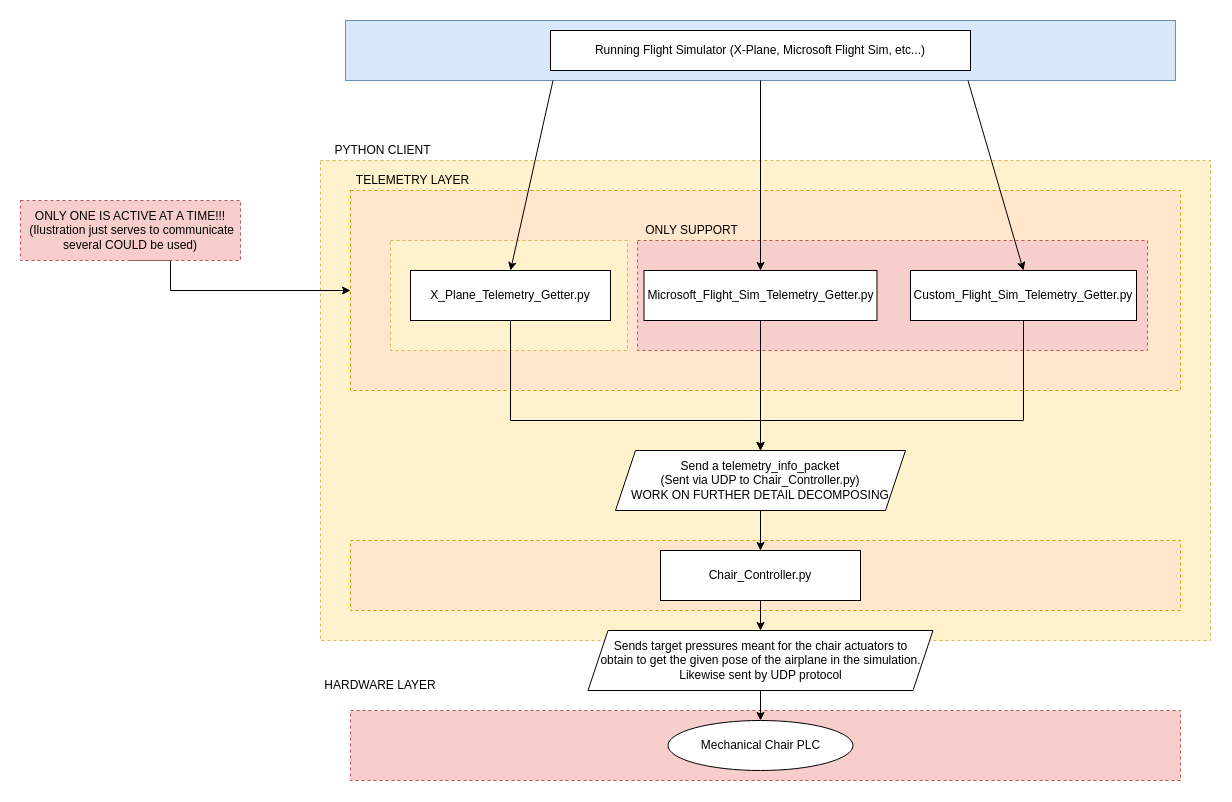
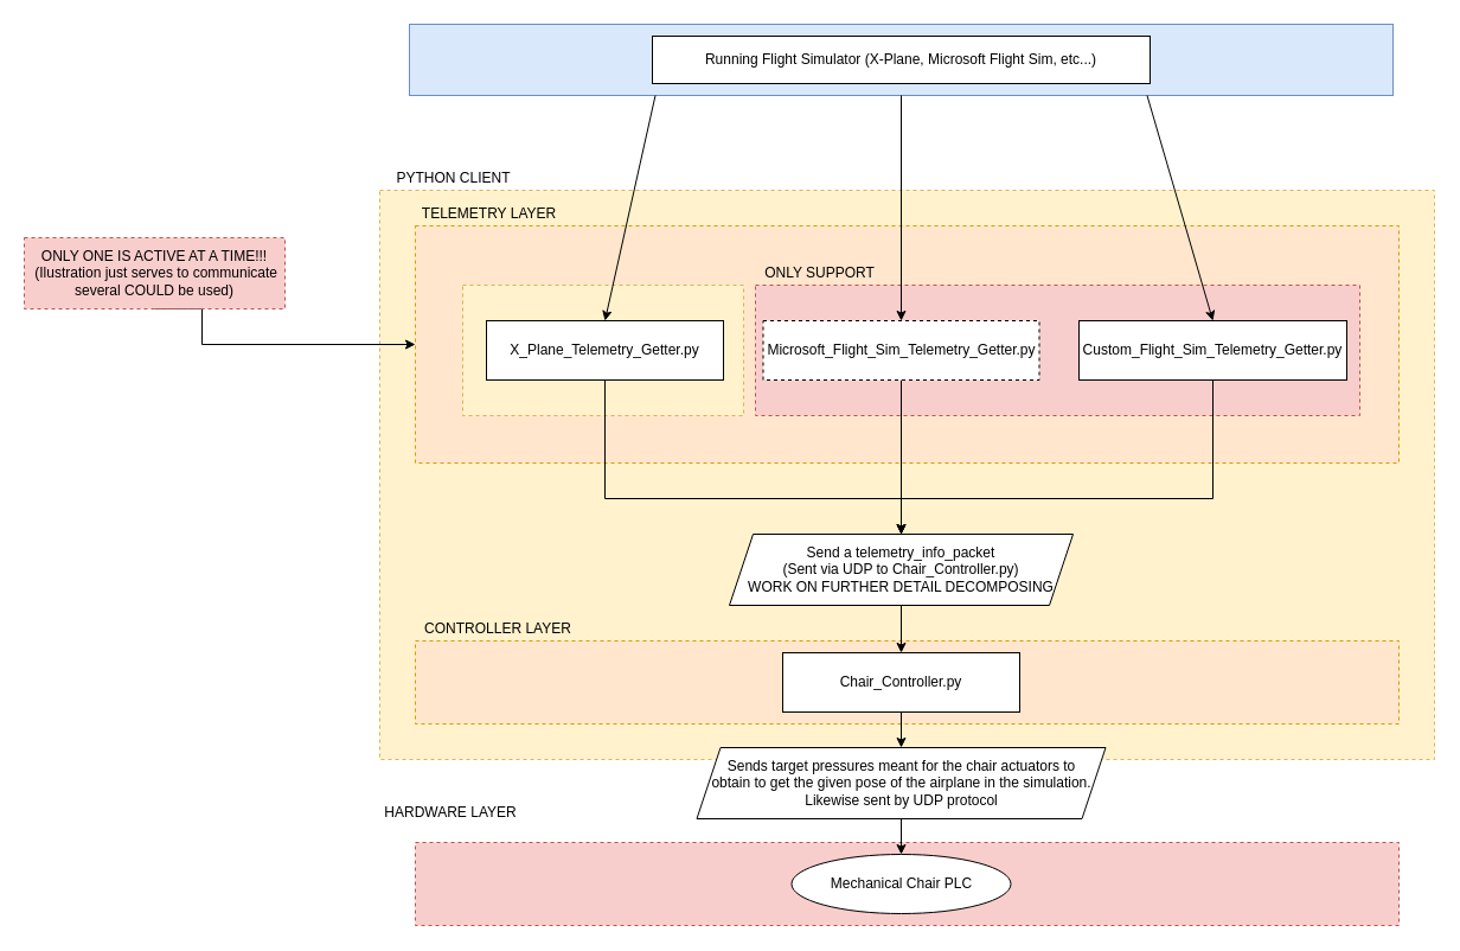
- <mxCell id="14" value="Microsoft_Flight_Sim_Telemetry_Getter.py" style="rounded=0;whiteSpace=wrap;html=1;" vertex="1" parent="1"><mxGeometry x="643.5" y="270" width="233" height="50" as="geometry" /></mxCell>
+ <mxCell id="14" value="Microsoft_Flight_Sim_Telemetry_Getter.py" style="rounded=0;whiteSpace=wrap;html=1;dashed=1;" vertex="1" parent="1"><mxGeometry x="643.5" y="270" width="233" height="50" as="geometry" /></mxCell>
+ <mxCell id="27" value="CONTROLLER LAYER" style="text;html=1;strokeColor=none;fillColor=none;align=center;verticalAlign=middle;whiteSpace=wrap;rounded=0;dashed=1;" vertex="1" parent="1"><mxGeometry x="350" y="520" width="140" height="20" as="geometry" /></mxCell>
